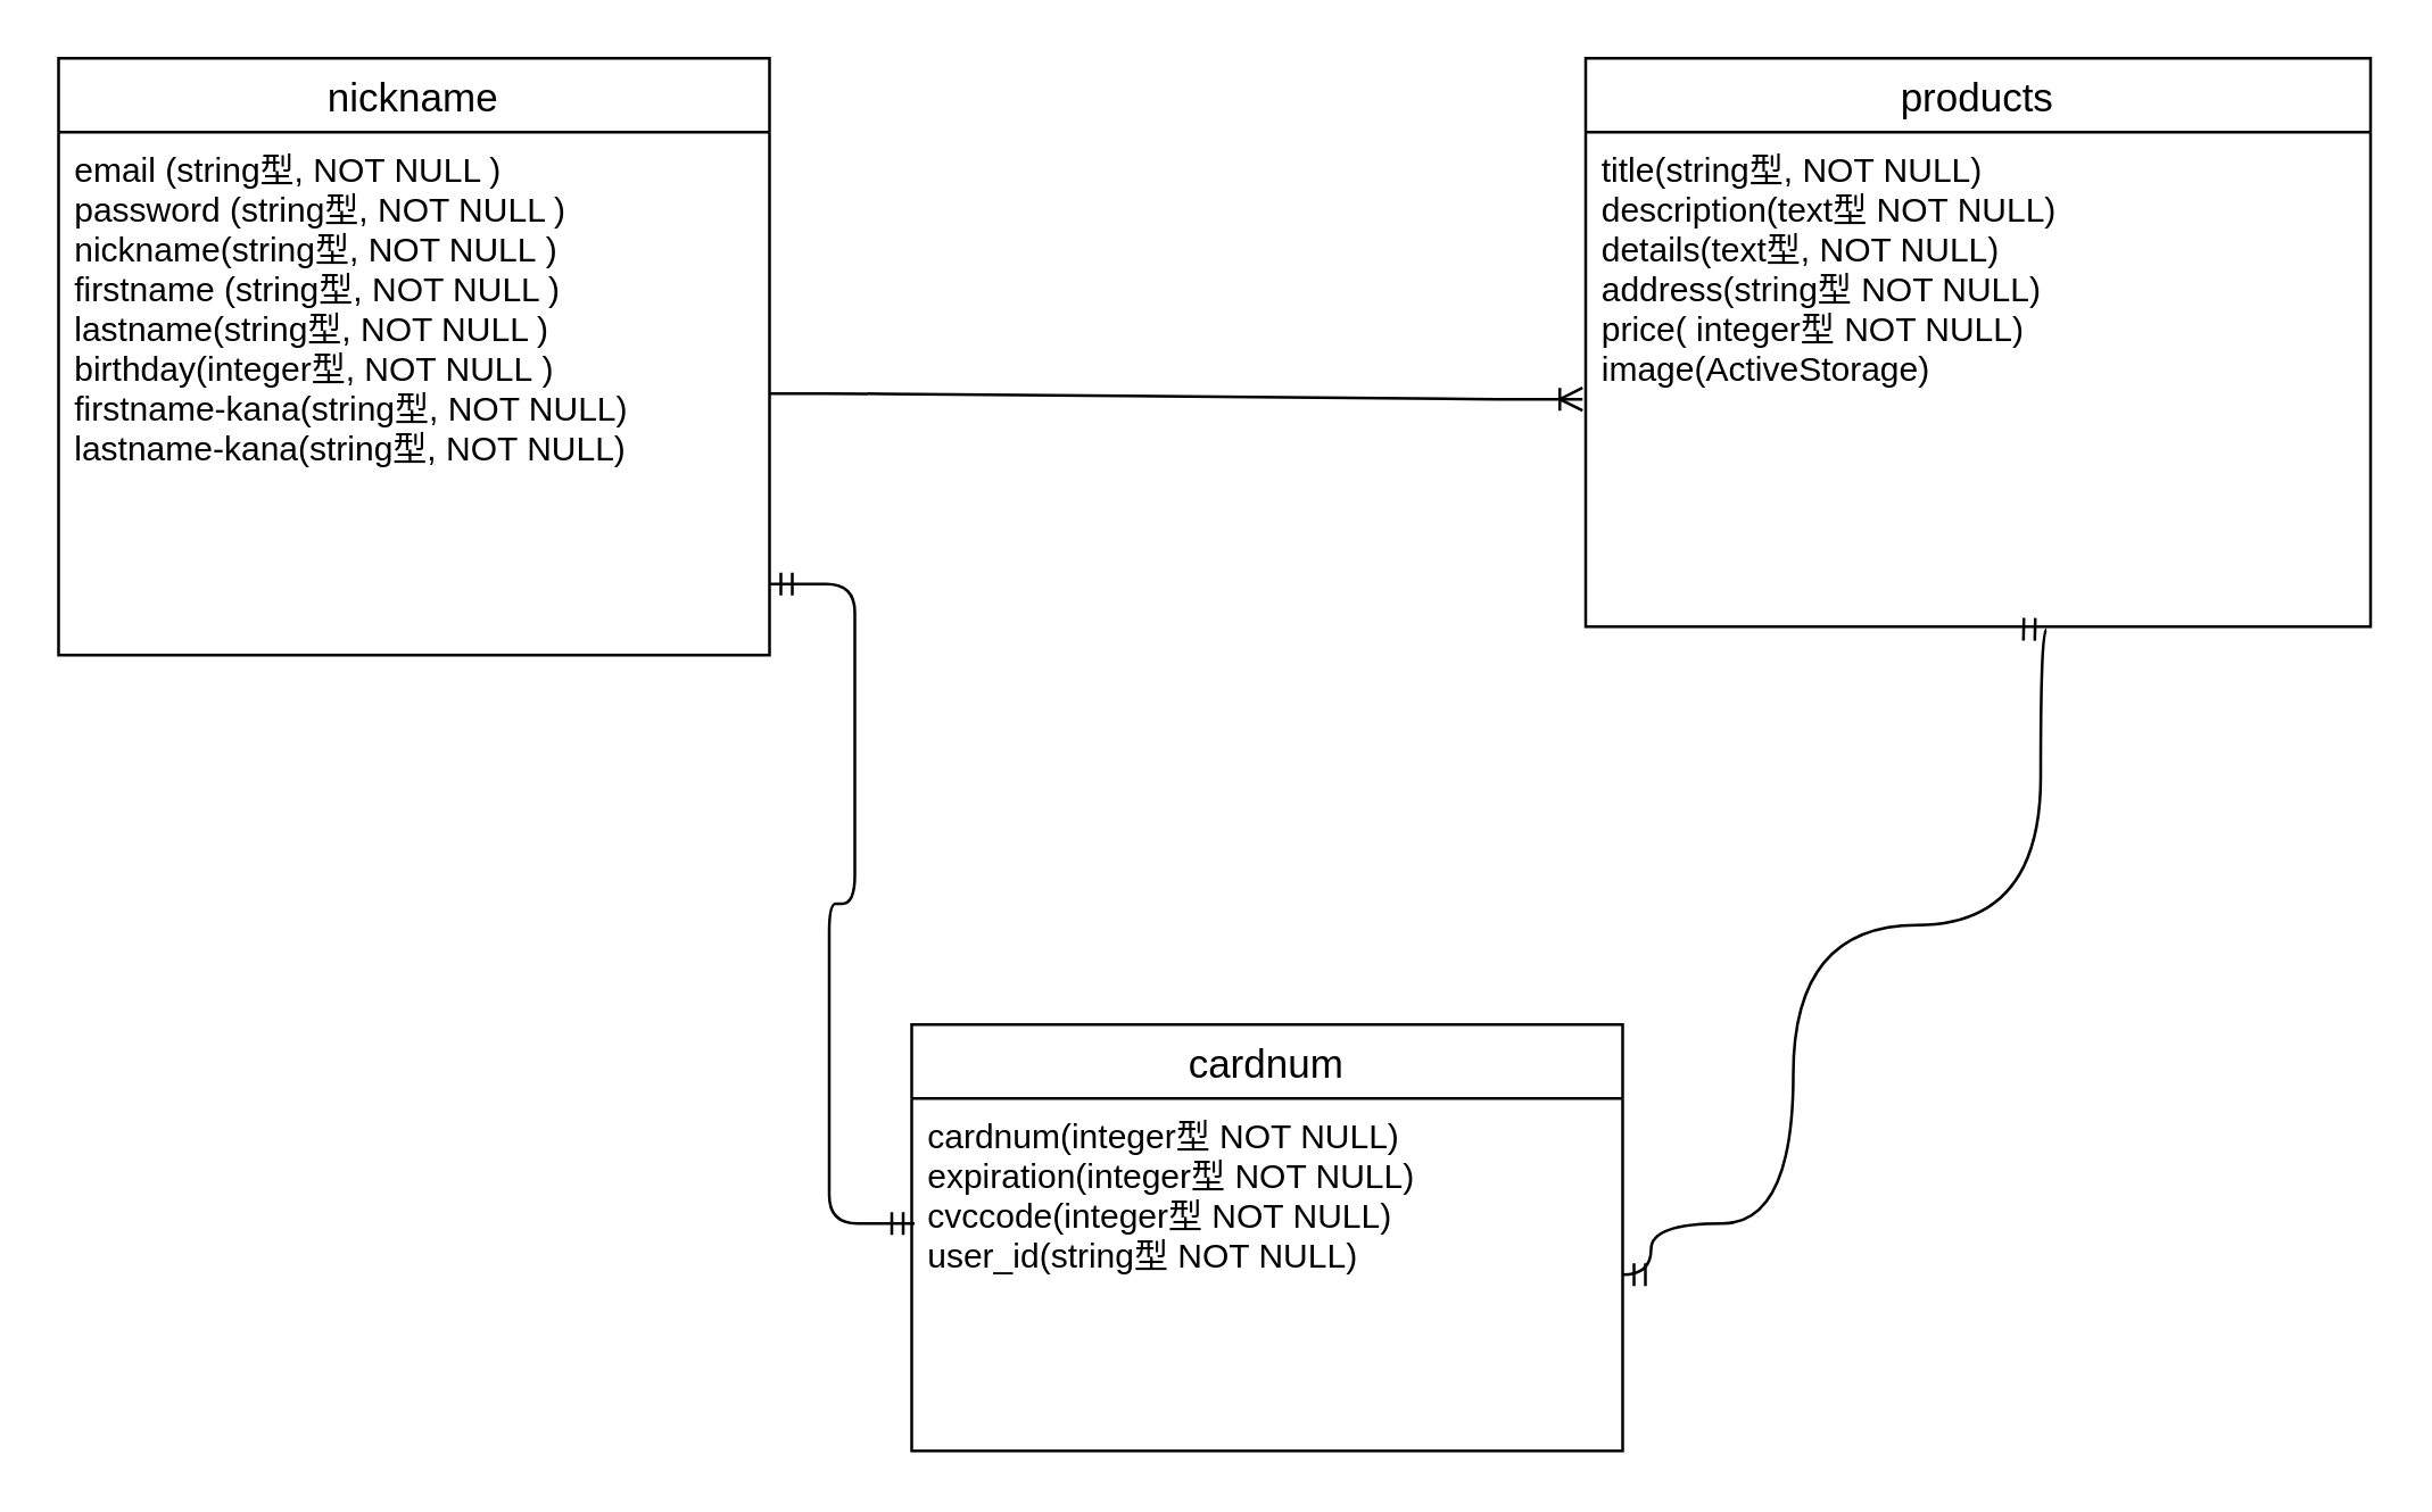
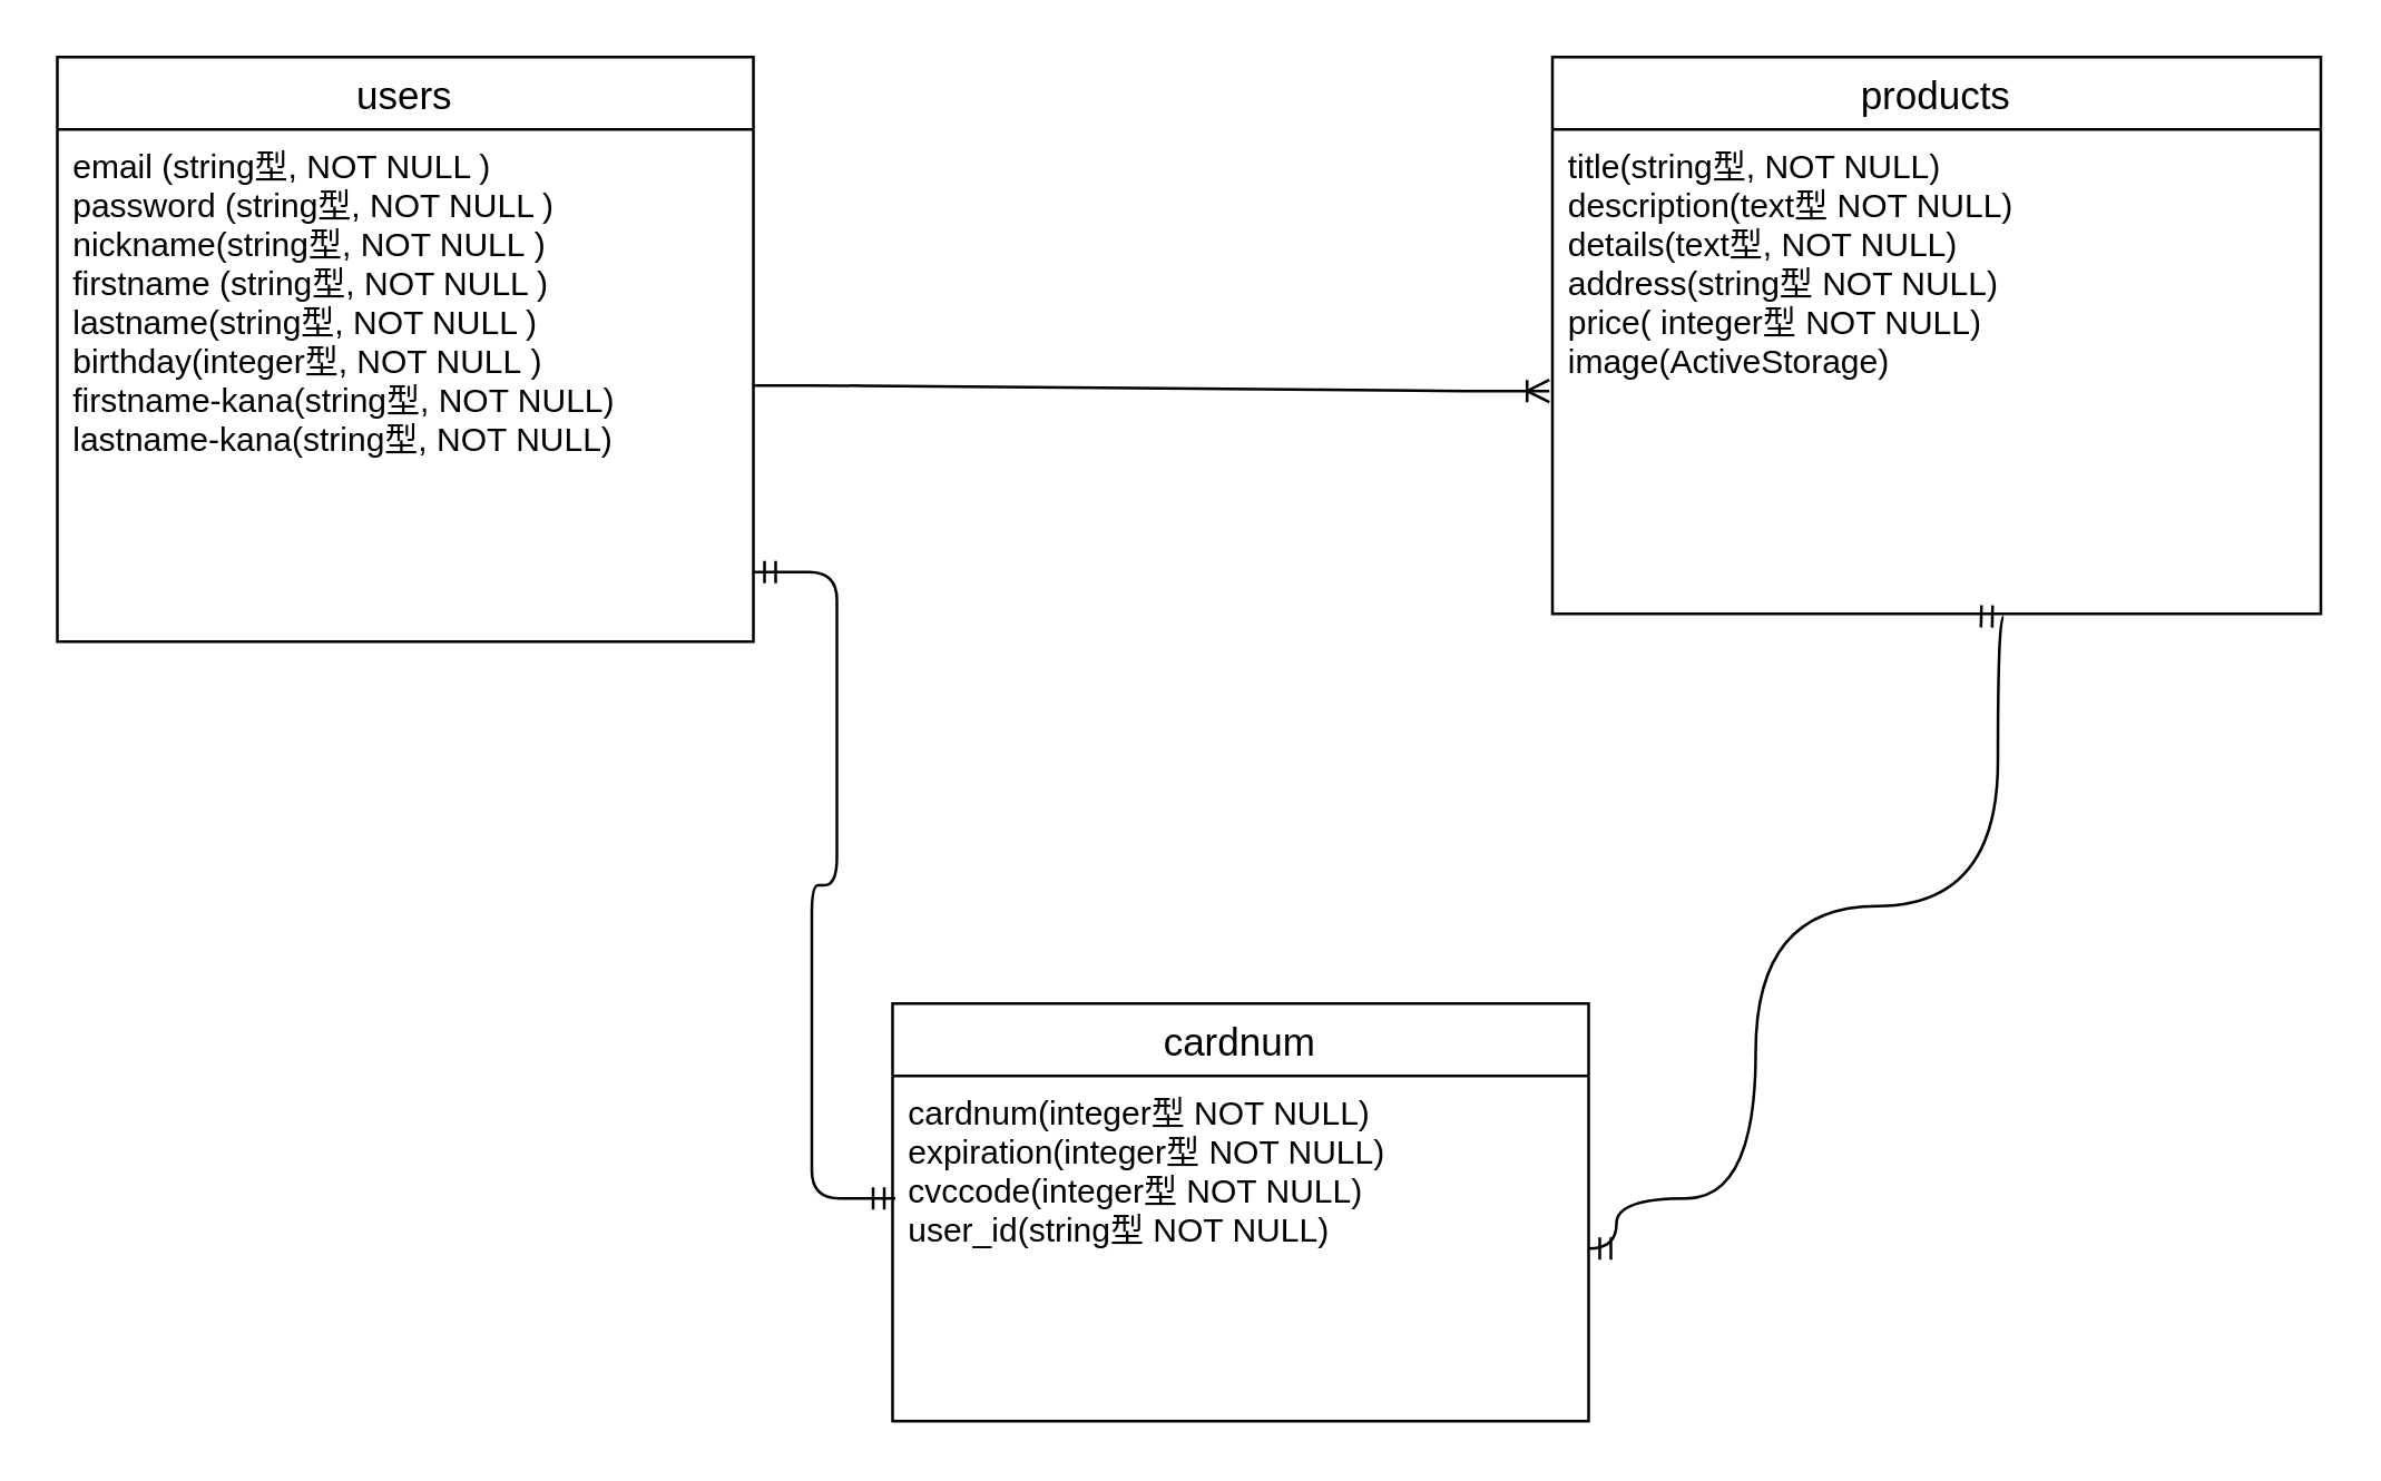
- <mxCell id="7" value="nickname" style="swimlane;fontStyle=0;childLayout=stackLayout;horizontal=1;startSize=26;horizontalStack=0;resizeParent=1;resizeParentMax=0;resizeLast=0;collapsible=1;marginBottom=0;align=center;fontSize=14;" vertex="1" parent="1"><mxGeometry x="20" y="20" width="250" height="210" as="geometry" /></mxCell>
+ <mxCell id="7" value="users" style="swimlane;fontStyle=0;childLayout=stackLayout;horizontal=1;startSize=26;horizontalStack=0;resizeParent=1;resizeParentMax=0;resizeLast=0;collapsible=1;marginBottom=0;align=center;fontSize=14;" vertex="1" parent="1"><mxGeometry x="20" y="20" width="250" height="210" as="geometry" /></mxCell>
